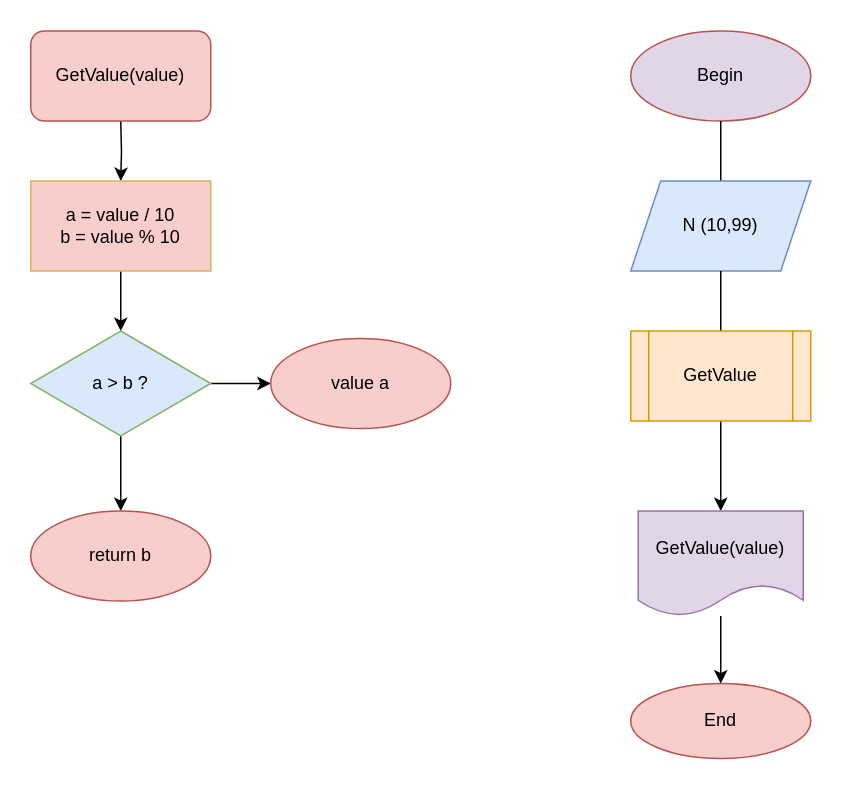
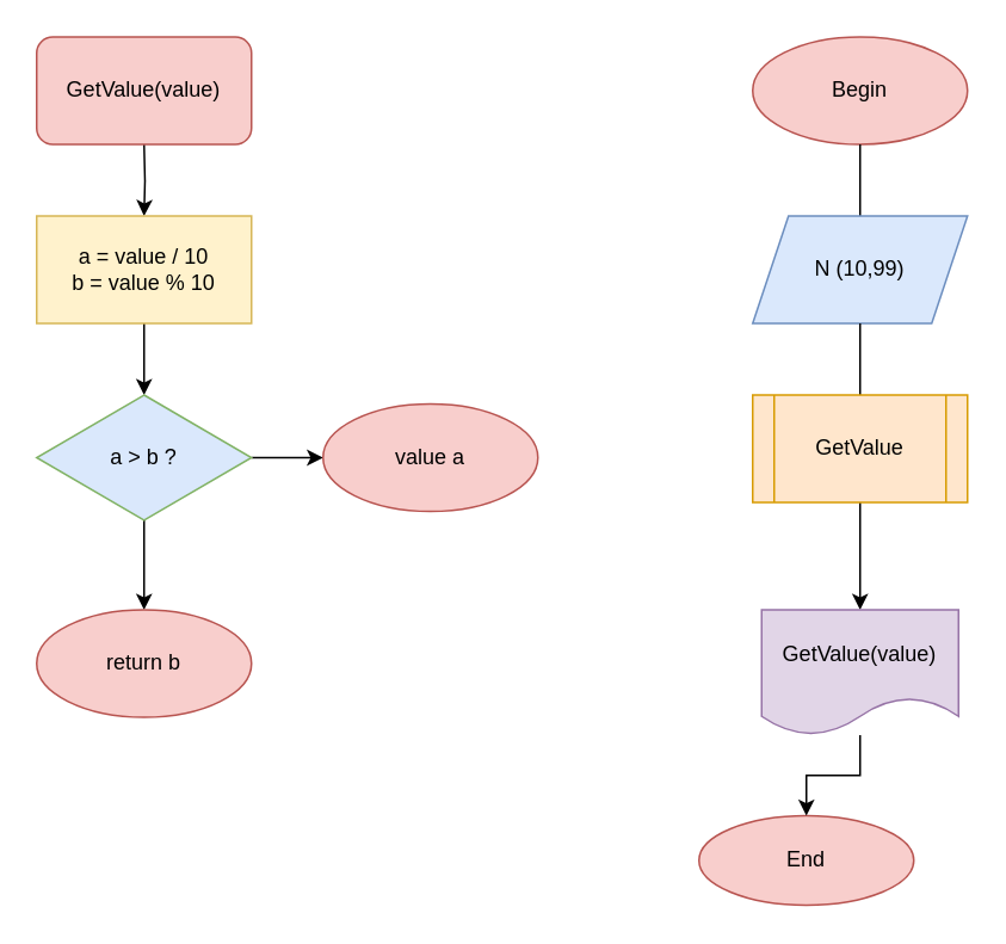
- <mxCell id="2" value="Begin" style="ellipse;whiteSpace=wrap;html=1;fillColor=#e1d5e7;strokeColor=#b85450;" vertex="1" parent="1"><mxGeometry x="420" y="20" width="120" height="60" as="geometry" /></mxCell>
+ <mxCell id="2" value="Begin" style="ellipse;whiteSpace=wrap;html=1;fillColor=#f8cecc;strokeColor=#b85450;" vertex="1" parent="1"><mxGeometry x="420" y="20" width="120" height="60" as="geometry" /></mxCell>
- <mxCell id="10" value="a = value / 10&lt;br&gt;b = value % 10" style="rounded=0;whiteSpace=wrap;html=1;fillColor=#f8cecc;strokeColor=#d6b656;" vertex="1" parent="1"><mxGeometry x="20" y="120" width="120" height="60" as="geometry" /></mxCell>
+ <mxCell id="10" value="a = value / 10&lt;br&gt;b = value % 10" style="rounded=0;whiteSpace=wrap;html=1;fillColor=#fff2cc;strokeColor=#d6b656;" vertex="1" parent="1"><mxGeometry x="20" y="120" width="120" height="60" as="geometry" /></mxCell>
- <mxCell id="16" value="End" style="ellipse;whiteSpace=wrap;html=1;fillColor=#f8cecc;strokeColor=#b85450;" vertex="1" parent="1"><mxGeometry x="420" y="455" width="120" height="50" as="geometry" /></mxCell>
+ <mxCell id="16" value="End" style="ellipse;whiteSpace=wrap;html=1;fillColor=#f8cecc;strokeColor=#b85450;" vertex="1" parent="1"><mxGeometry x="390" y="455" width="120" height="50" as="geometry" /></mxCell>
